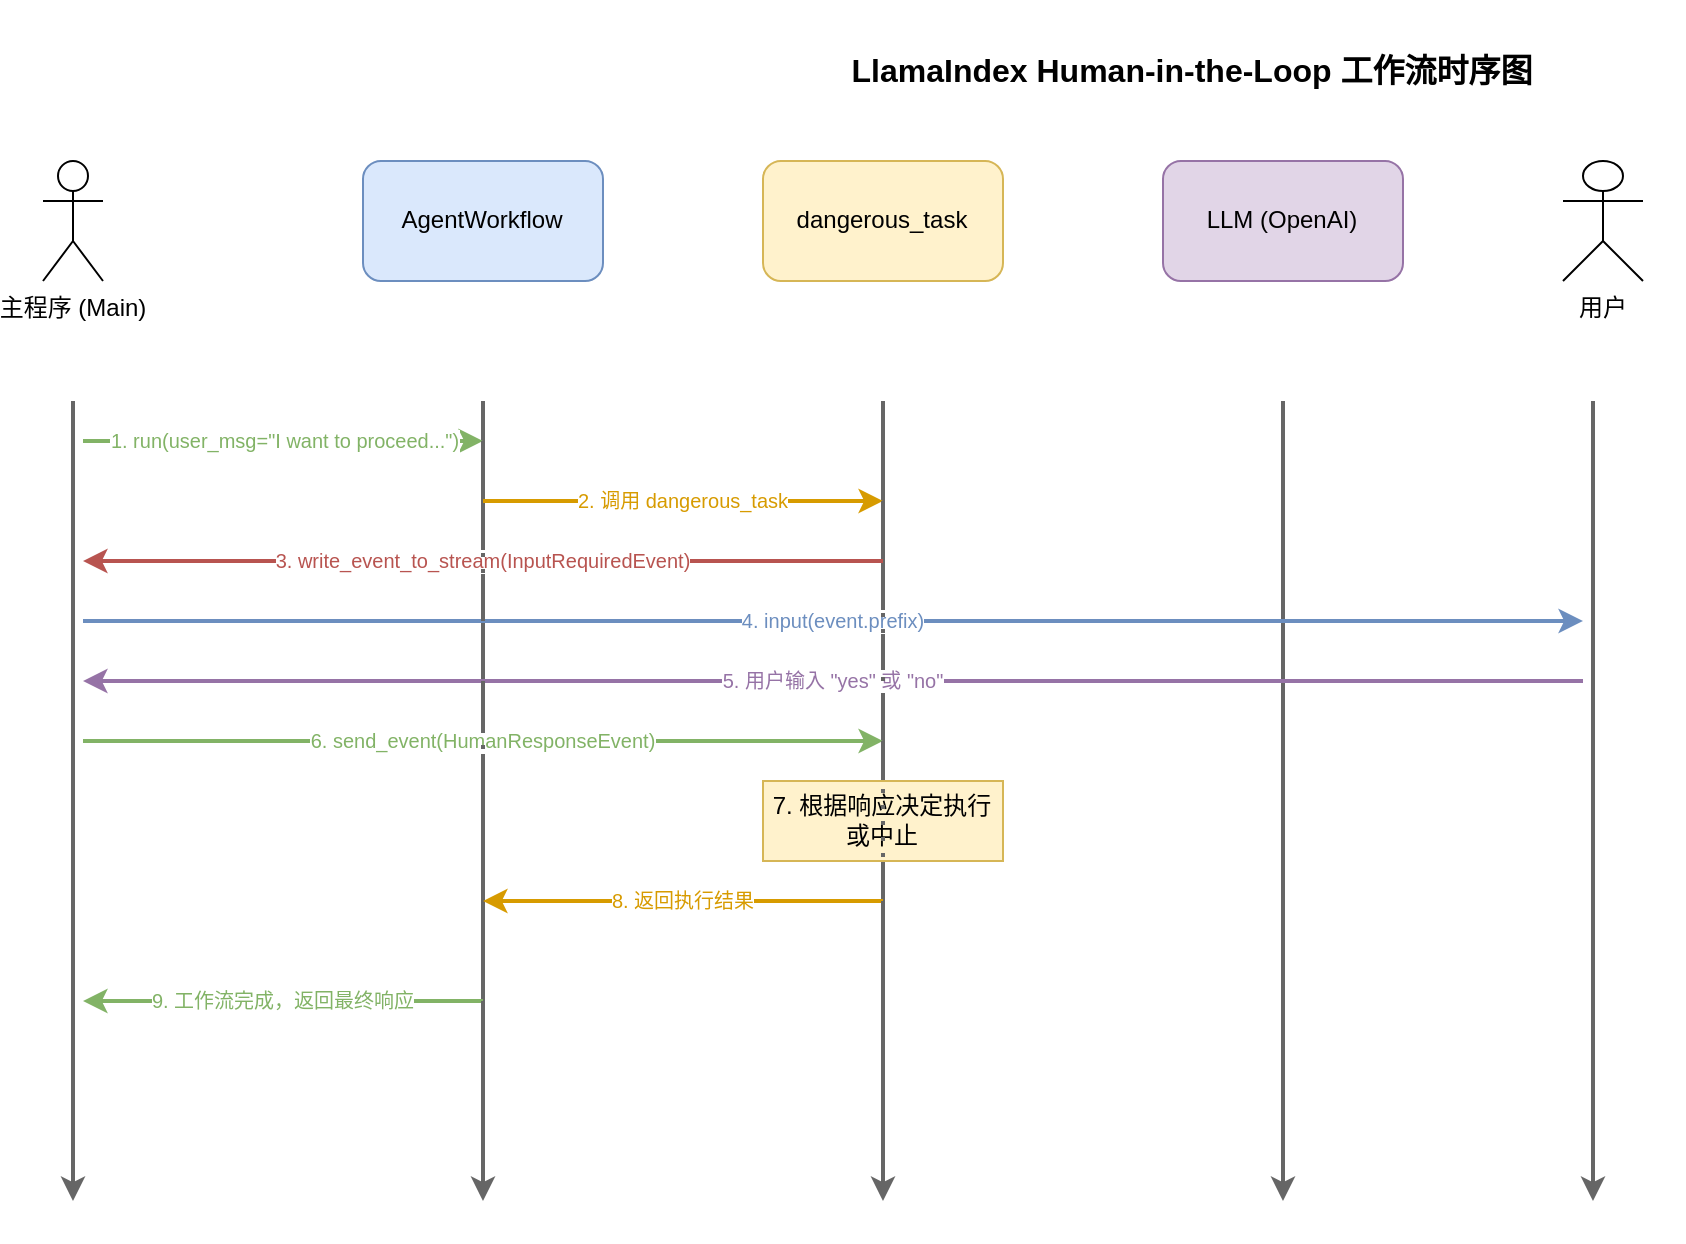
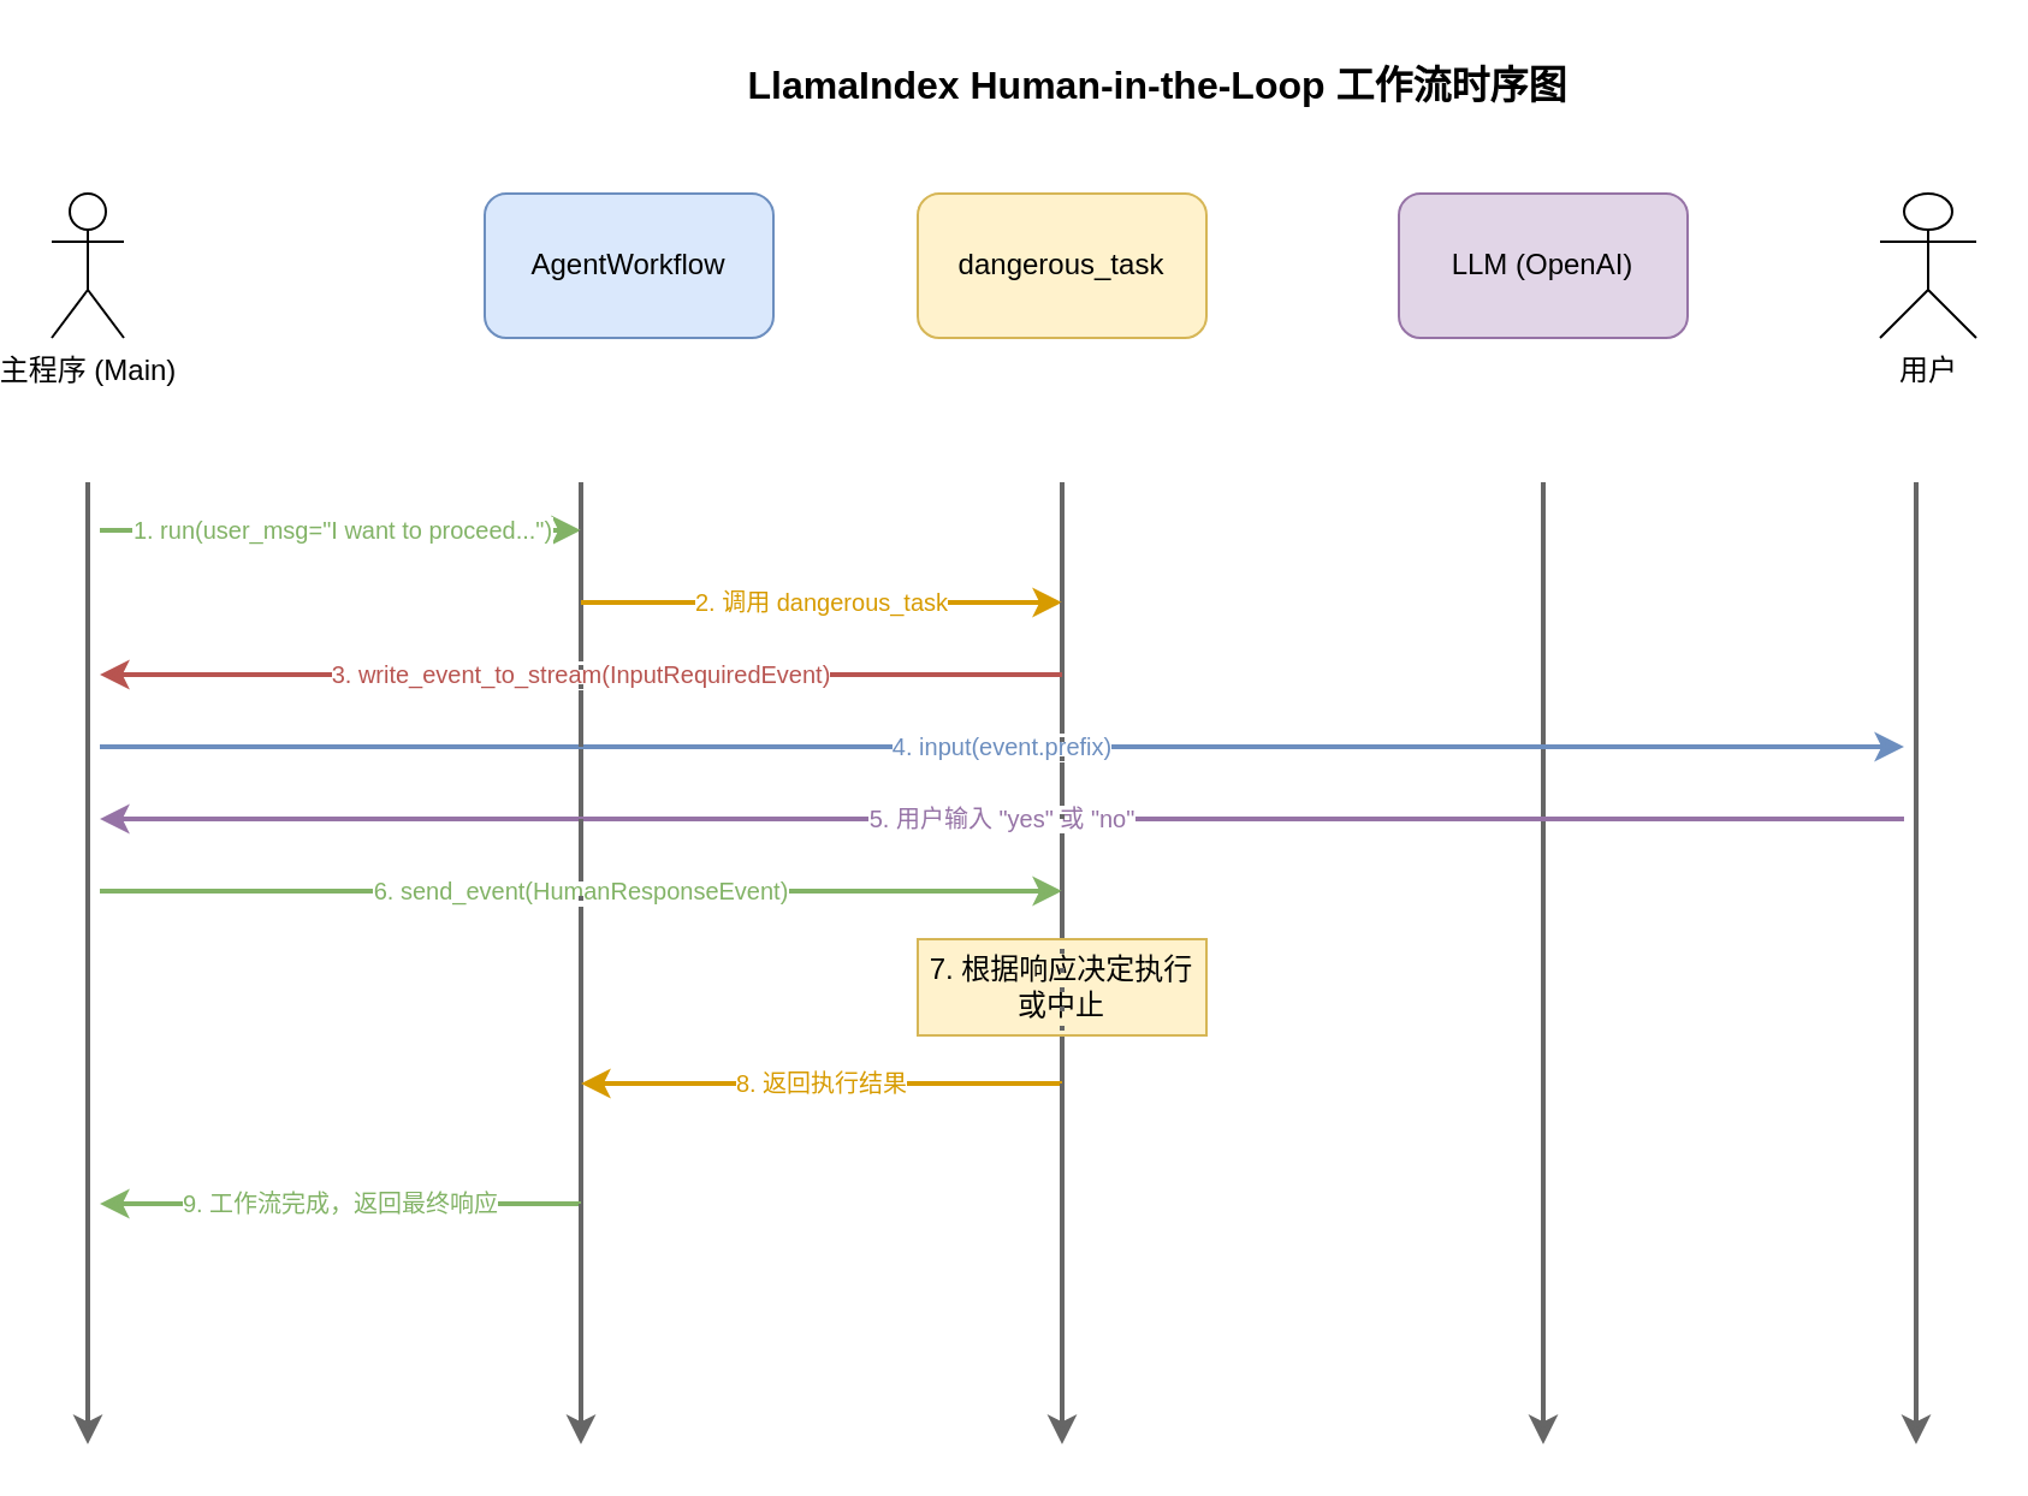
- <mxCell id="25" value="LlamaIndex Human-in-the-Loop 工作流时序图" style="text;html=1;strokeColor=none;fillColor=none;align=center;verticalAlign=middle;whiteSpace=wrap;rounded=0;fontSize=16;fontStyle=1;" vertex="1" parent="1"><mxGeometry x="395" y="20" width="400" height="30" as="geometry" /></mxCell>
+ <mxCell id="25" value="LlamaIndex Human-in-the-Loop 工作流时序图" style="text;html=1;strokeColor=none;fillColor=none;align=center;verticalAlign=middle;whiteSpace=wrap;rounded=0;fontSize=16;fontStyle=1;" vertex="1" parent="1"><mxGeometry x="280" y="20" width="400" height="30" as="geometry" /></mxCell>
- <mxCell id="3" value="AgentWorkflow" style="rounded=1;whiteSpace=wrap;html=1;fillColor=#dae8fc;strokeColor=#6c8ebf;" vertex="1" parent="1"><mxGeometry x="180" y="80" width="120" height="60" as="geometry" /></mxCell>
+ <mxCell id="3" value="AgentWorkflow" style="rounded=1;whiteSpace=wrap;html=1;fillColor=#dae8fc;strokeColor=#6c8ebf;" vertex="1" parent="1"><mxGeometry x="200" y="80" width="120" height="60" as="geometry" /></mxCell>
